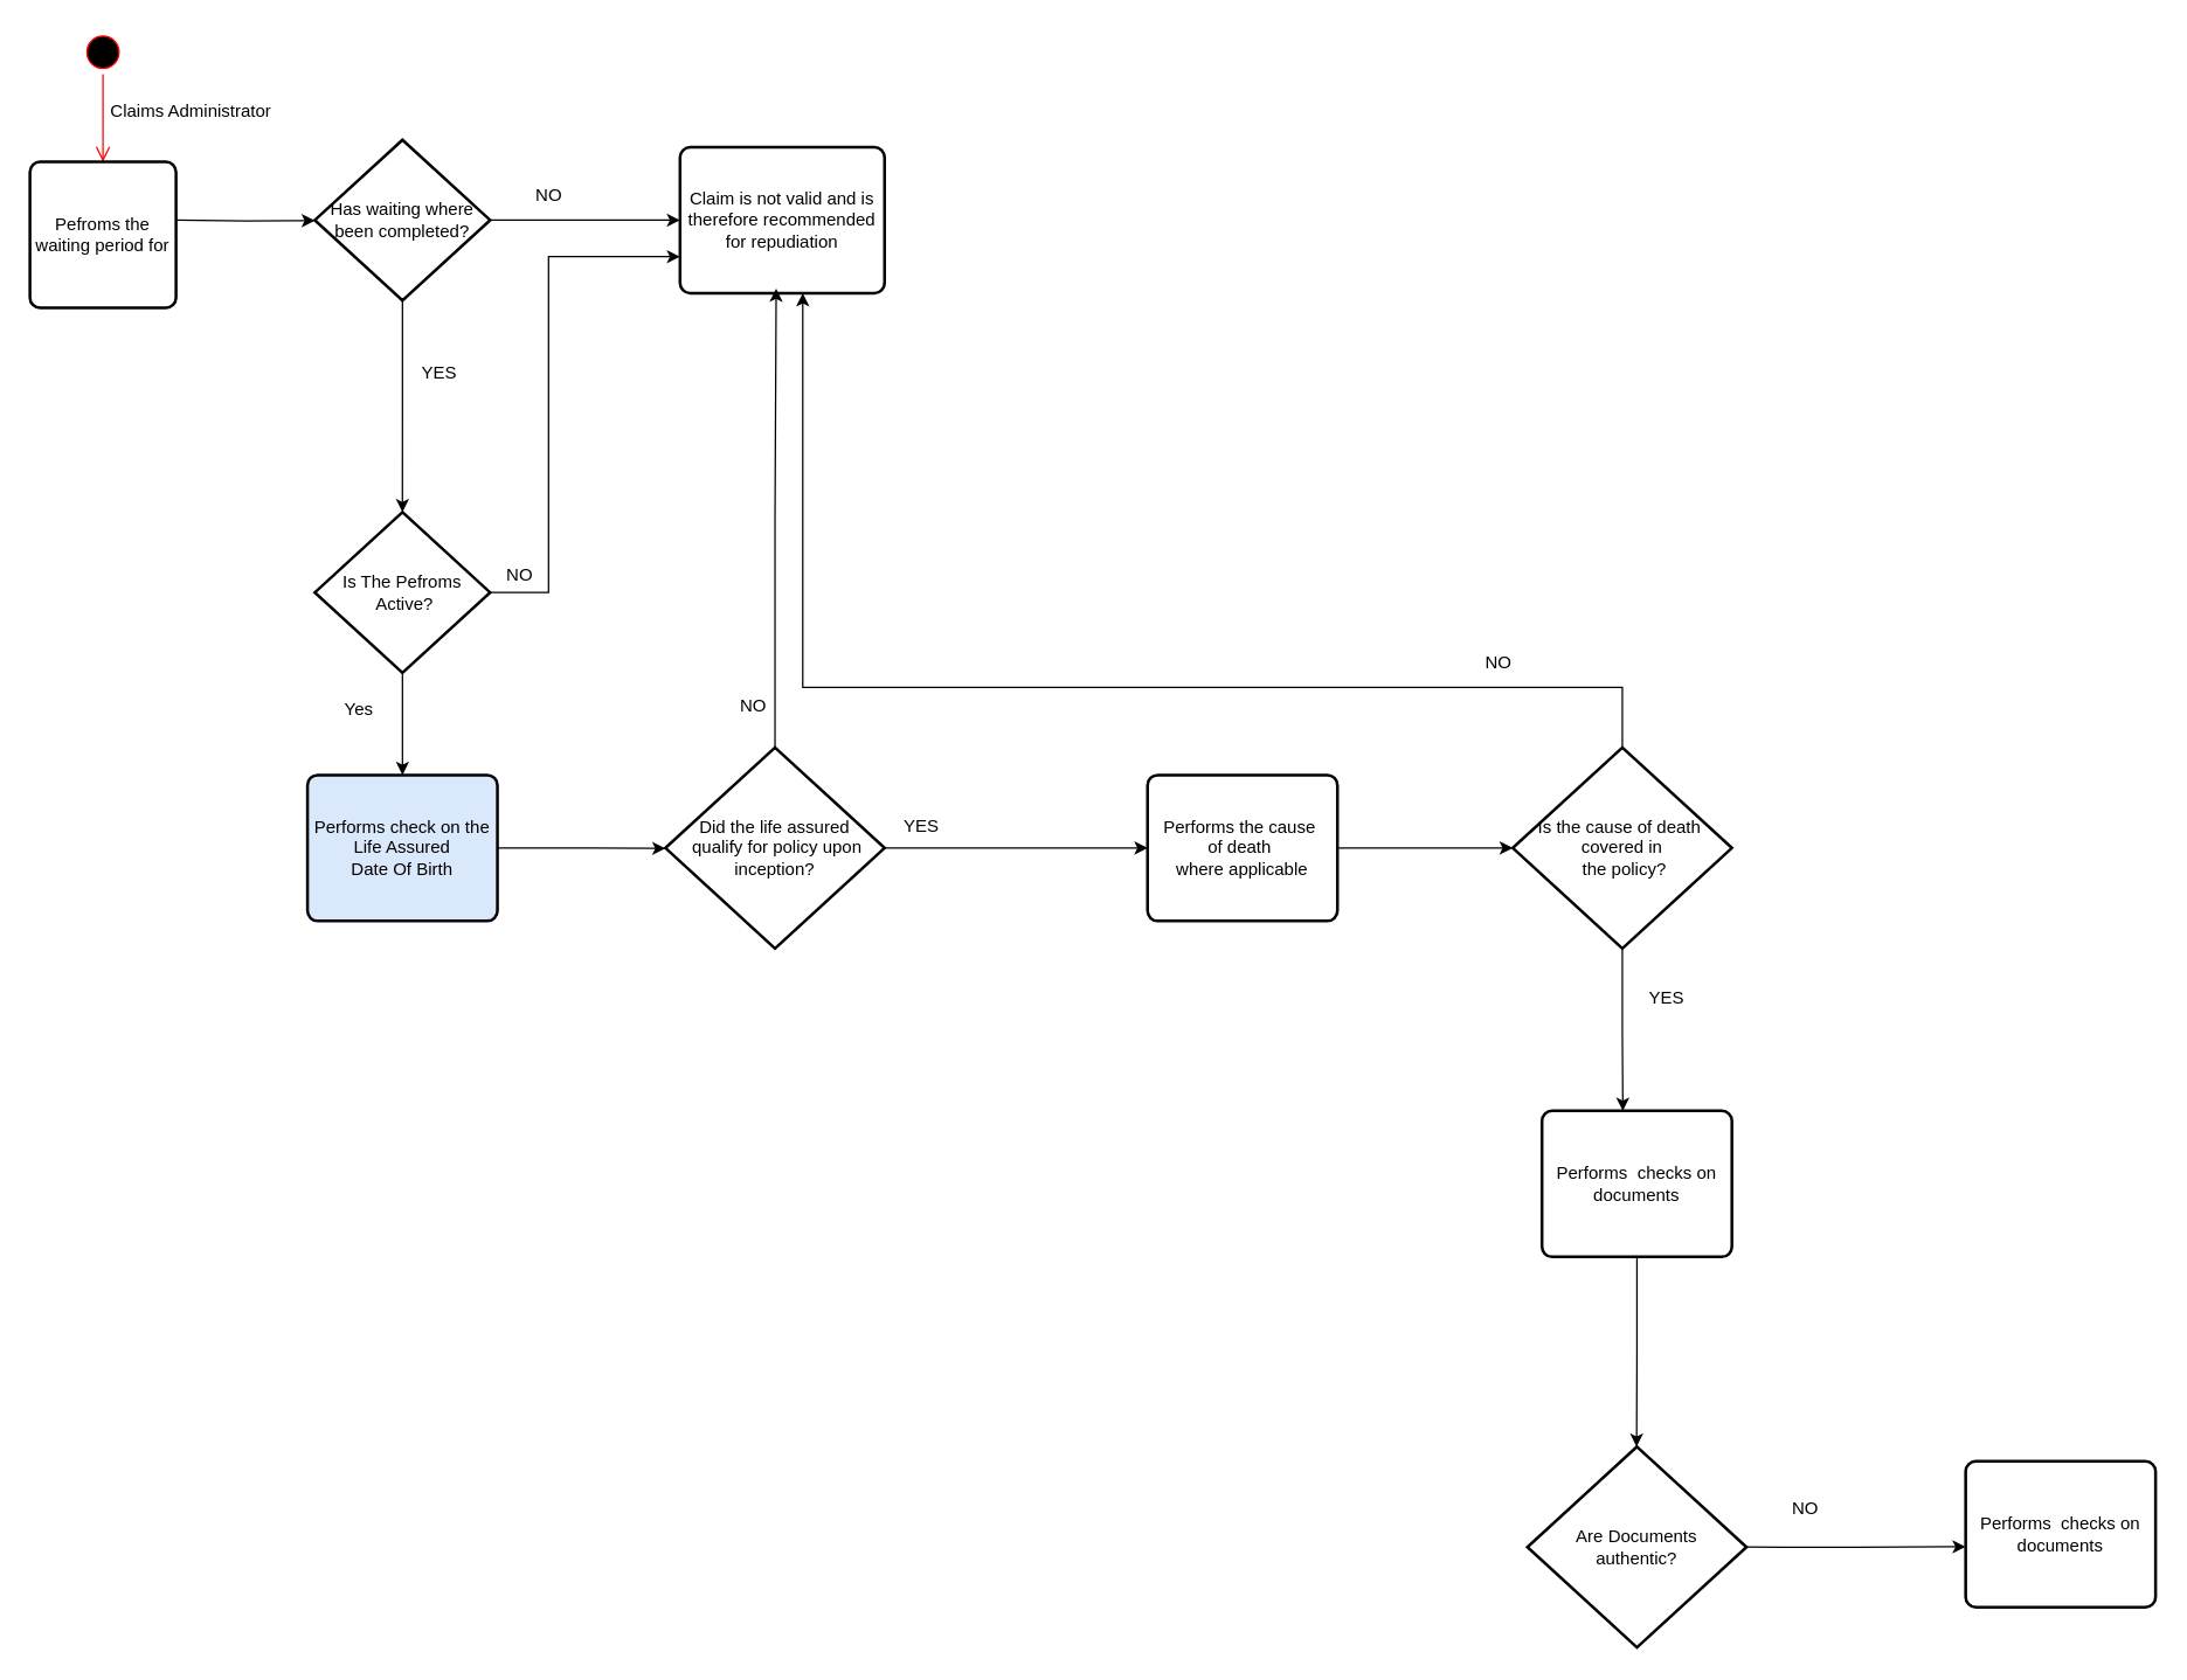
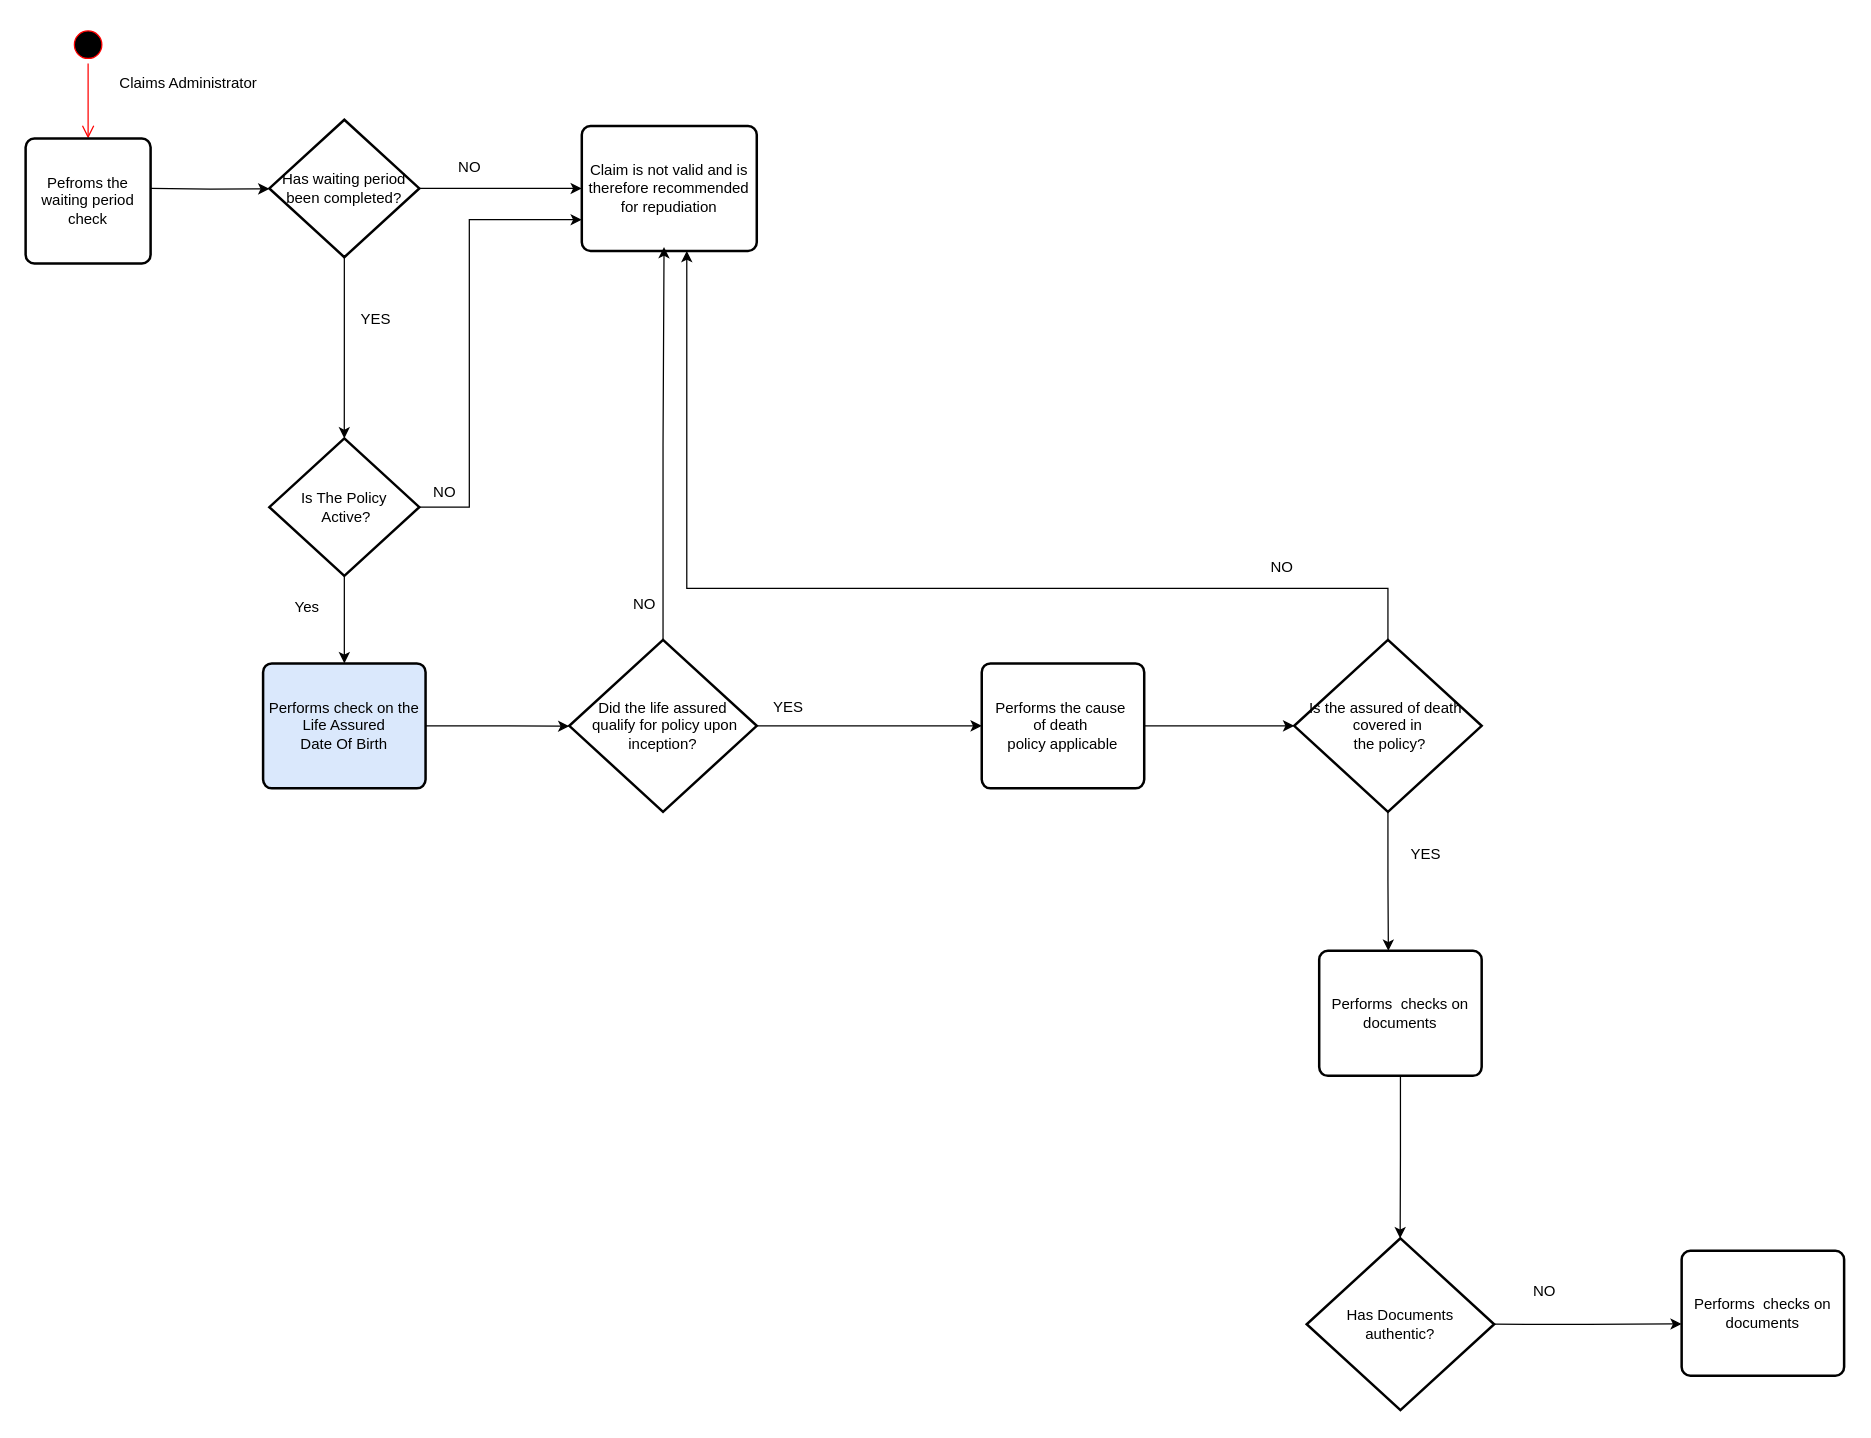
- <mxCell id="4" value="Claims Administrator&lt;div&gt;&lt;br&gt;&lt;/div&gt;" style="text;html=1;align=center;verticalAlign=middle;resizable=0;points=[];autosize=1;strokeColor=none;fillColor=none;" vertex="1" parent="1"><mxGeometry x="65" y="63" width="130" height="40" as="geometry" /></mxCell>
+ <mxCell id="4" value="Claims Administrator&lt;div&gt;&lt;br&gt;&lt;/div&gt;" style="text;html=1;align=center;verticalAlign=middle;resizable=0;points=[];autosize=1;strokeColor=none;fillColor=none;" vertex="1" parent="1"><mxGeometry x="85" y="53" width="130" height="40" as="geometry" /></mxCell>
- <mxCell id="9" value="Has waiting where been completed?" style="strokeWidth=2;html=1;shape=mxgraph.flowchart.decision;whiteSpace=wrap;" vertex="1" parent="1"><mxGeometry x="215" y="95" width="120" height="110" as="geometry" /></mxCell>
+ <mxCell id="9" value="Has waiting period been completed?" style="strokeWidth=2;html=1;shape=mxgraph.flowchart.decision;whiteSpace=wrap;" vertex="1" parent="1"><mxGeometry x="215" y="95" width="120" height="110" as="geometry" /></mxCell>
- <mxCell id="6" value="Pefroms the waiting period for" style="rounded=1;whiteSpace=wrap;html=1;absoluteArcSize=1;arcSize=14;strokeWidth=2;" vertex="1" parent="1"><mxGeometry x="20" y="110" width="100" height="100" as="geometry" /></mxCell>
+ <mxCell id="6" value="Pefroms the waiting period check" style="rounded=1;whiteSpace=wrap;html=1;absoluteArcSize=1;arcSize=14;strokeWidth=2;" vertex="1" parent="1"><mxGeometry x="20" y="110" width="100" height="100" as="geometry" /></mxCell>
- <mxCell id="15" value="Is The Pefroms&lt;br&gt;&amp;nbsp;Active?" style="strokeWidth=2;html=1;shape=mxgraph.flowchart.decision;whiteSpace=wrap;" vertex="1" parent="1"><mxGeometry x="215" y="350" width="120" height="110" as="geometry" /></mxCell>
+ <mxCell id="15" value="Is The Policy&lt;br&gt;&amp;nbsp;Active?" style="strokeWidth=2;html=1;shape=mxgraph.flowchart.decision;whiteSpace=wrap;" vertex="1" parent="1"><mxGeometry x="215" y="350" width="120" height="110" as="geometry" /></mxCell>
- <mxCell id="26" value="Performs the cause&amp;nbsp;&lt;br&gt;of death&amp;nbsp;&lt;br&gt;where applicable" style="rounded=1;whiteSpace=wrap;html=1;absoluteArcSize=1;arcSize=14;strokeWidth=2;" vertex="1" parent="1"><mxGeometry x="785" y="530" width="130" height="100" as="geometry" /></mxCell>
+ <mxCell id="26" value="Performs the cause&amp;nbsp;&lt;br&gt;of death&amp;nbsp;&lt;br&gt;policy applicable" style="rounded=1;whiteSpace=wrap;html=1;absoluteArcSize=1;arcSize=14;strokeWidth=2;" vertex="1" parent="1"><mxGeometry x="785" y="530" width="130" height="100" as="geometry" /></mxCell>
- <mxCell id="28" value="Is the cause of death&amp;nbsp;&lt;br&gt;covered in&lt;br&gt;&amp;nbsp;the policy?" style="strokeWidth=2;html=1;shape=mxgraph.flowchart.decision;whiteSpace=wrap;" vertex="1" parent="1"><mxGeometry x="1035" y="511.25" width="150" height="137.5" as="geometry" /></mxCell>
+ <mxCell id="28" value="Is the assured of death&amp;nbsp;&lt;br&gt;covered in&lt;br&gt;&amp;nbsp;the policy?" style="strokeWidth=2;html=1;shape=mxgraph.flowchart.decision;whiteSpace=wrap;" vertex="1" parent="1"><mxGeometry x="1035" y="511.25" width="150" height="137.5" as="geometry" /></mxCell>
- <mxCell id="35" value="Are Documents&lt;br&gt;authentic?" style="strokeWidth=2;html=1;shape=mxgraph.flowchart.decision;whiteSpace=wrap;" vertex="1" parent="1"><mxGeometry x="1045" y="990" width="150" height="137.5" as="geometry" /></mxCell>
+ <mxCell id="35" value="Has Documents&lt;br&gt;authentic?" style="strokeWidth=2;html=1;shape=mxgraph.flowchart.decision;whiteSpace=wrap;" vertex="1" parent="1"><mxGeometry x="1045" y="990" width="150" height="137.5" as="geometry" /></mxCell>
